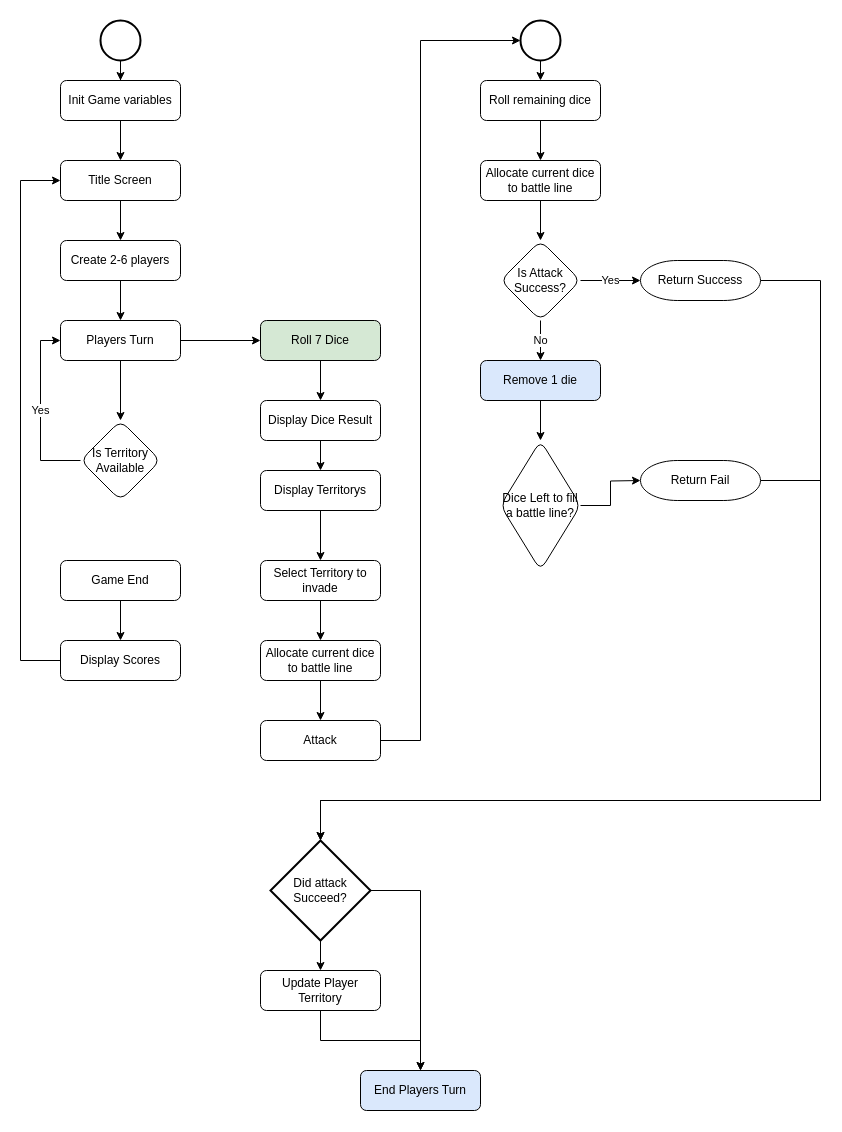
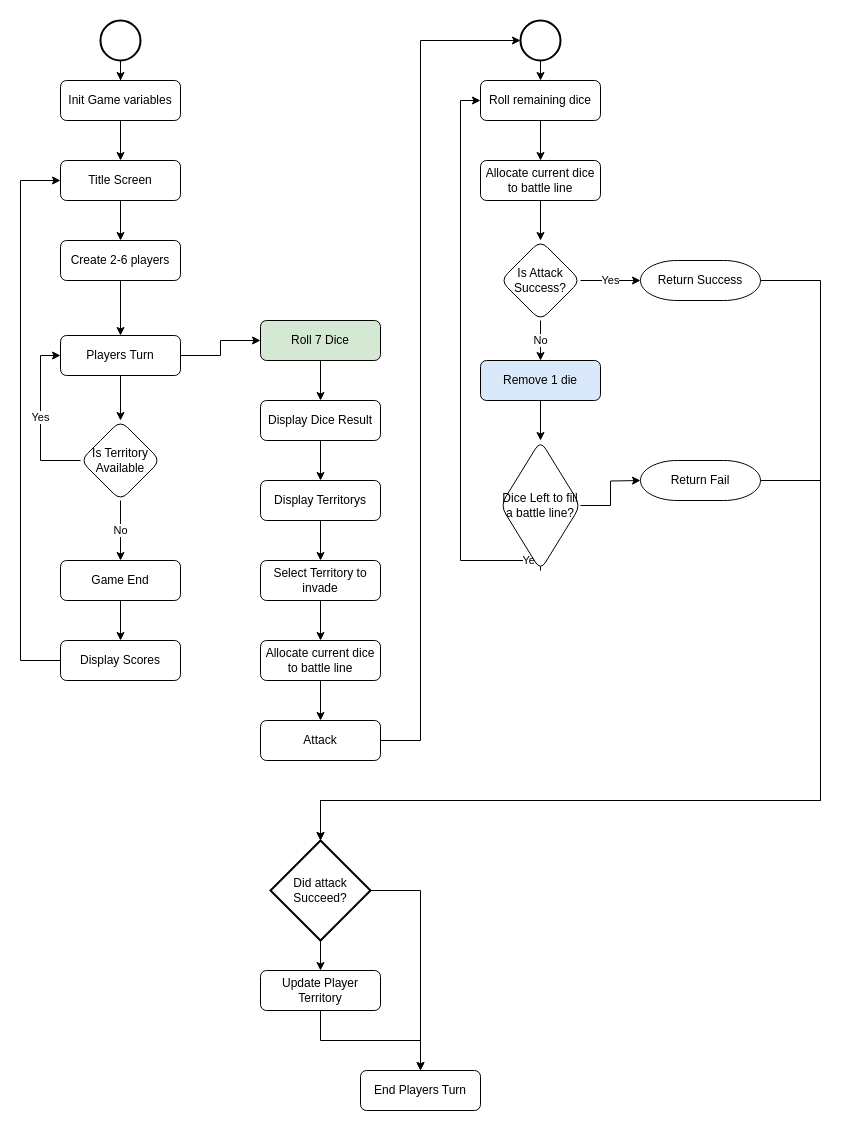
- <mxCell id="10" value="Players Turn" style="whiteSpace=wrap;html=1;rounded=1;glass=0;strokeWidth=1;shadow=0;" parent="1" vertex="1"><mxGeometry x="60" y="320" width="120" height="40" as="geometry" /></mxCell>
+ <mxCell id="10" value="Players Turn" style="whiteSpace=wrap;html=1;rounded=1;glass=0;strokeWidth=1;shadow=0;" parent="1" vertex="1"><mxGeometry x="60" y="335" width="120" height="40" as="geometry" /></mxCell>
+ <mxCell id="36" value="Yes" style="edgeStyle=orthogonalEdgeStyle;rounded=0;orthogonalLoop=1;jettySize=auto;html=1;exitX=0.5;exitY=1;exitDx=0;exitDy=0;entryX=0;entryY=0.5;entryDx=0;entryDy=0;" parent="1" source="37" target="27" edge="1"><mxGeometry x="-0.933" relative="1" as="geometry"><Array as="points"><mxPoint x="540" y="560" /><mxPoint x="460" y="560" /><mxPoint x="460" y="100" /></Array><mxPoint as="offset" /></mxGeometry></mxCell>
- <mxCell id="16" value="Display Territorys" style="whiteSpace=wrap;html=1;rounded=1;glass=0;strokeWidth=1;shadow=0;" parent="1" vertex="1"><mxGeometry x="260" y="470" width="120" height="40" as="geometry" /></mxCell>
+ <mxCell id="16" value="Display Territorys" style="whiteSpace=wrap;html=1;rounded=1;glass=0;strokeWidth=1;shadow=0;" parent="1" vertex="1"><mxGeometry x="260" y="480" width="120" height="40" as="geometry" /></mxCell>
+ <mxCell id="43" value="No" style="edgeStyle=orthogonalEdgeStyle;rounded=0;orthogonalLoop=1;jettySize=auto;html=1;" parent="1" source="44" target="46" edge="1"><mxGeometry relative="1" as="geometry" /></mxCell>
- <mxCell id="56" value="End Players Turn" style="whiteSpace=wrap;html=1;rounded=1;glass=0;strokeWidth=1;shadow=0;fillColor=#dae8fc;" vertex="1" parent="1"><mxGeometry x="360" y="1070" width="120" height="40" as="geometry" /></mxCell>
+ <mxCell id="56" value="End Players Turn" style="whiteSpace=wrap;html=1;rounded=1;glass=0;strokeWidth=1;shadow=0;" vertex="1" parent="1"><mxGeometry x="360" y="1070" width="120" height="40" as="geometry" /></mxCell>
